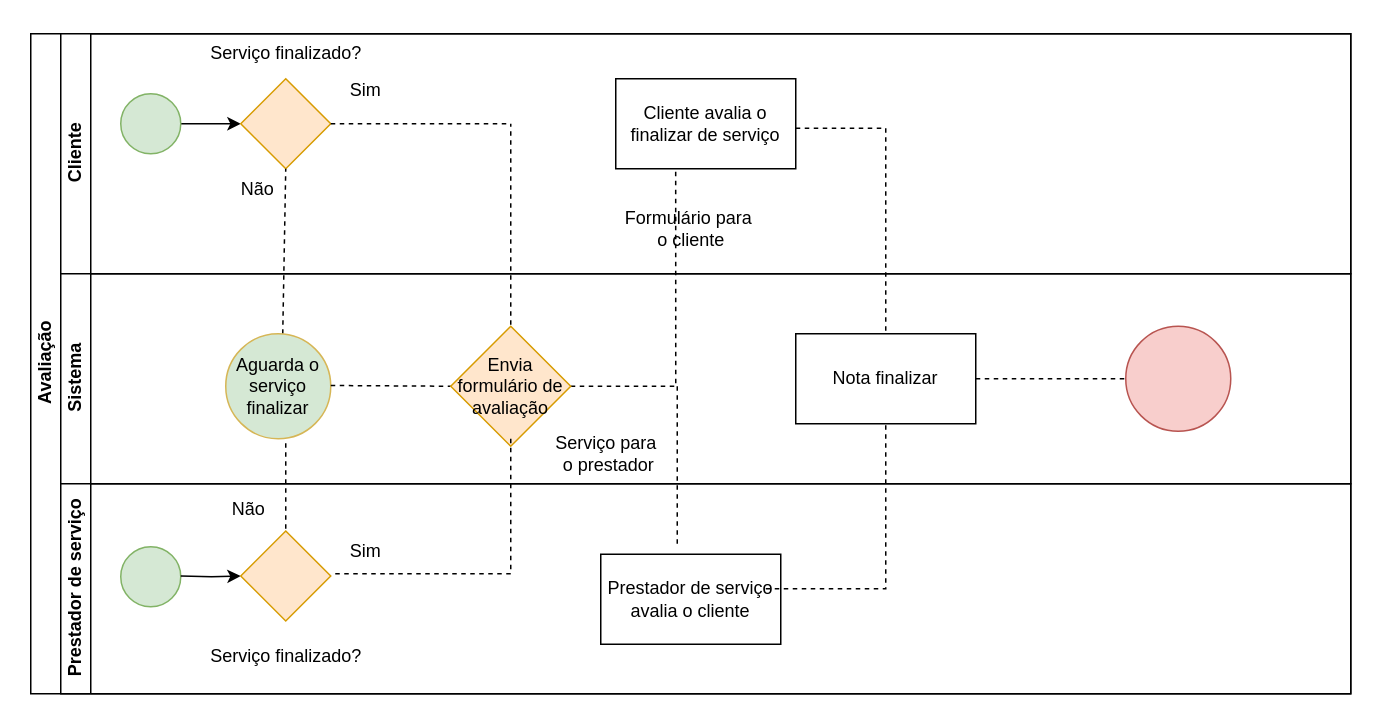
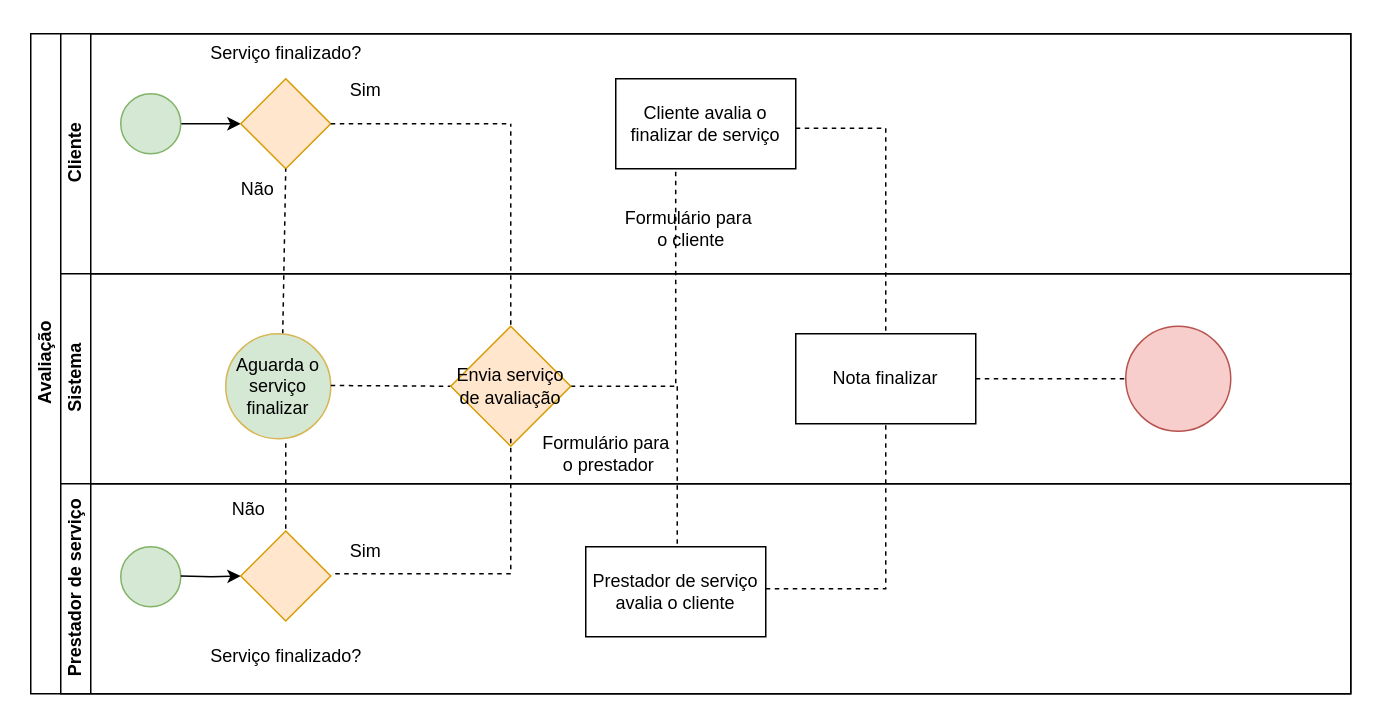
- <mxCell id="21" value="Envia formulário de avaliação" style="rhombus;whiteSpace=wrap;html=1;fillColor=#ffe6cc;strokeColor=#d79b00;" vertex="1" parent="13"><mxGeometry x="260" y="35" width="80" height="80" as="geometry" /></mxCell>
+ <mxCell id="21" value="Envia serviço de avaliação" style="rhombus;whiteSpace=wrap;html=1;fillColor=#ffe6cc;strokeColor=#d79b00;" vertex="1" parent="13"><mxGeometry x="260" y="35" width="80" height="80" as="geometry" /></mxCell>
- <mxCell id="23" value="Serviço para&amp;nbsp;&lt;div&gt;o prestador&lt;/div&gt;" style="text;html=1;align=center;verticalAlign=middle;resizable=0;points=[];autosize=1;strokeColor=none;fillColor=none;" vertex="1" parent="13"><mxGeometry x="310" y="100" width="110" height="40" as="geometry" /></mxCell>
+ <mxCell id="23" value="Formulário para&amp;nbsp;&lt;div&gt;o prestador&lt;/div&gt;" style="text;html=1;align=center;verticalAlign=middle;resizable=0;points=[];autosize=1;strokeColor=none;fillColor=none;" vertex="1" parent="13"><mxGeometry x="310" y="100" width="110" height="40" as="geometry" /></mxCell>
- <mxCell id="33" value="Prestador de serviço avalia o cliente" style="rounded=0;whiteSpace=wrap;html=1;" vertex="1" parent="24"><mxGeometry x="360" y="47" width="120" height="60" as="geometry" /></mxCell>
+ <mxCell id="33" value="Prestador de serviço avalia o cliente" style="rounded=0;whiteSpace=wrap;html=1;" vertex="1" parent="24"><mxGeometry x="350" y="42" width="120" height="60" as="geometry" /></mxCell>
